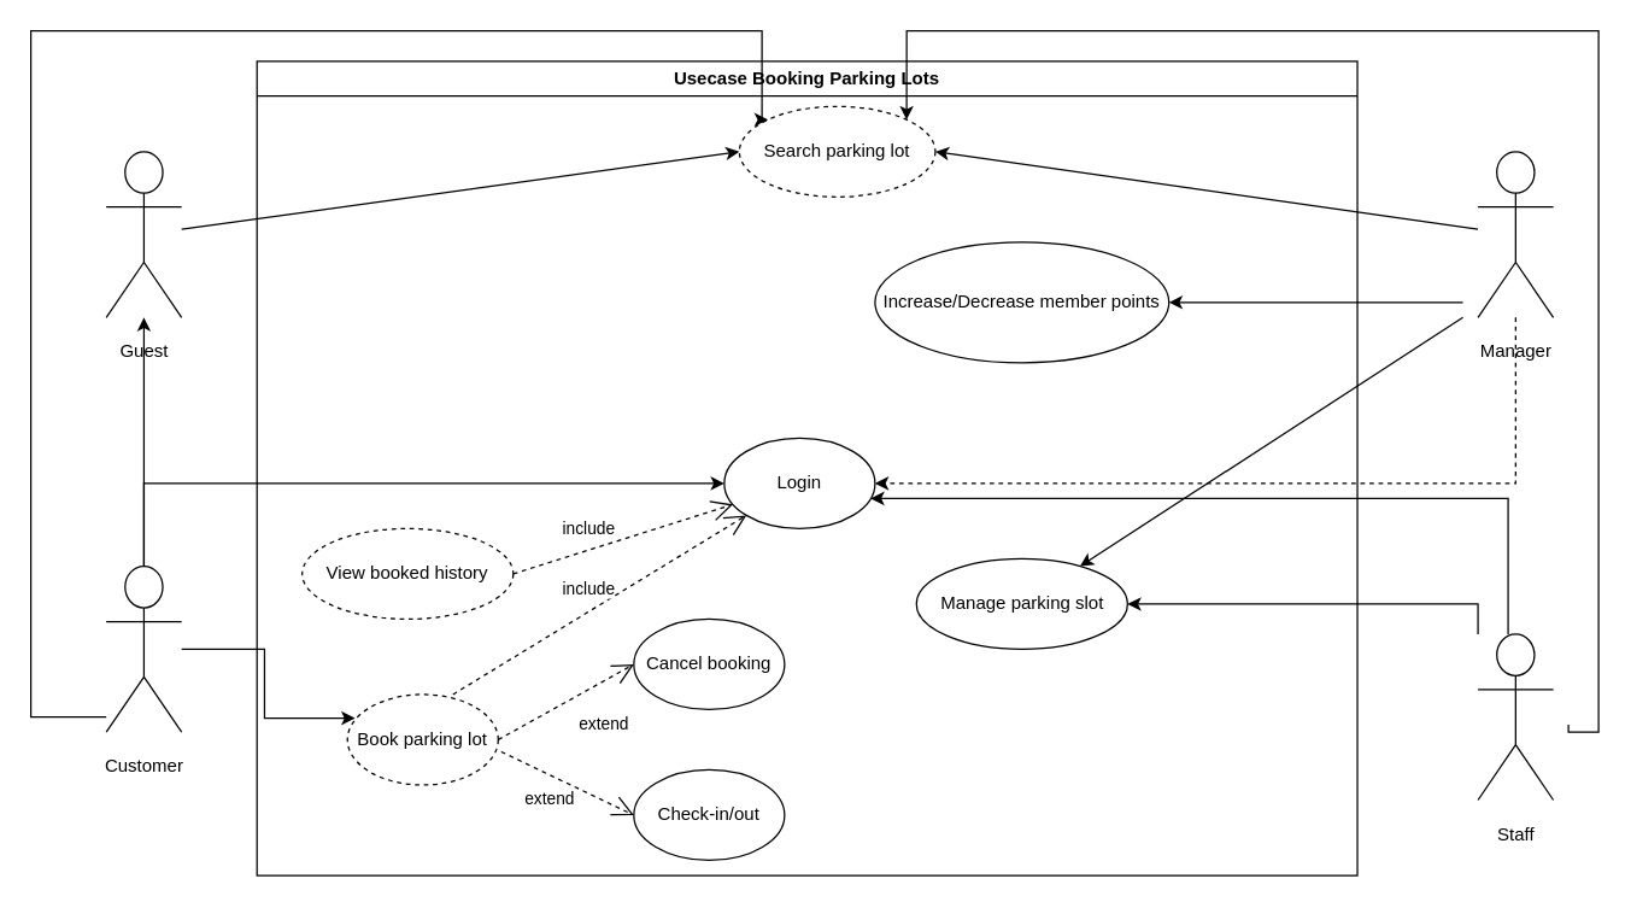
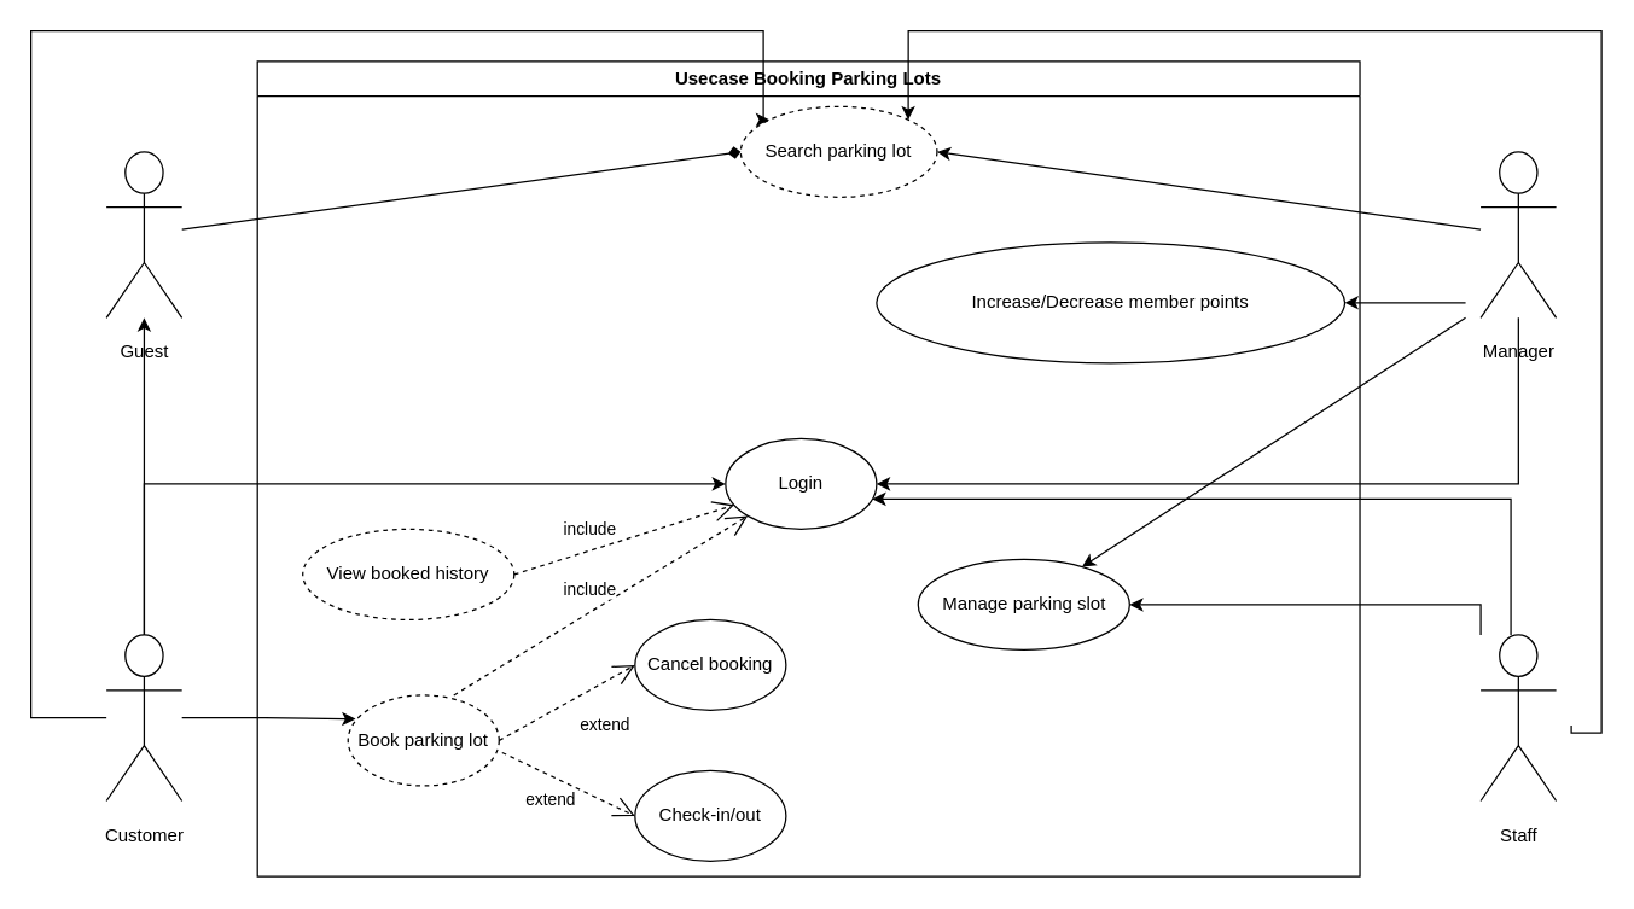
- <mxCell id="29" value="" style="endArrow=classic;html=1;rounded=0;entryX=0;entryY=0.5;entryDx=0;entryDy=0;" edge="1" parent="1" source="15" target="3"><mxGeometry width="50" height="50" relative="1" as="geometry"><mxPoint x="450" y="410" as="sourcePoint" /><mxPoint x="500" y="360" as="targetPoint" /></mxGeometry></mxCell>
+ <mxCell id="29" value="" style="endArrow=diamond;html=1;rounded=0;entryX=0;entryY=0.5;entryDx=0;entryDy=0;" edge="1" parent="1" source="15" target="3"><mxGeometry width="50" height="50" relative="1" as="geometry"><mxPoint x="450" y="410" as="sourcePoint" /><mxPoint x="500" y="360" as="targetPoint" /></mxGeometry></mxCell>
- <mxCell id="11" value="Increase/Decrease member points" style="ellipse;whiteSpace=wrap;html=1;" vertex="1" parent="2"><mxGeometry x="410" y="120" width="195" height="80" as="geometry" /></mxCell>
+ <mxCell id="11" value="Increase/Decrease member points" style="ellipse;whiteSpace=wrap;html=1;" vertex="1" parent="2"><mxGeometry x="410" y="120" width="310" height="80" as="geometry" /></mxCell>
- <mxCell id="23" style="edgeStyle=orthogonalEdgeStyle;rounded=0;orthogonalLoop=1;jettySize=auto;html=1;entryX=1;entryY=0.5;entryDx=0;entryDy=0;dashed=1;" edge="1" parent="1" source="25" target="4"><mxGeometry relative="1" as="geometry"><Array as="points"><mxPoint x="1005" y="320" /></Array></mxGeometry></mxCell>
+ <mxCell id="23" style="edgeStyle=orthogonalEdgeStyle;rounded=0;orthogonalLoop=1;jettySize=auto;html=1;entryX=1;entryY=0.5;entryDx=0;entryDy=0;" edge="1" parent="1" source="25" target="4"><mxGeometry relative="1" as="geometry"><Array as="points"><mxPoint x="1005" y="320" /></Array></mxGeometry></mxCell>
- <mxCell id="19" value="Customer&lt;br&gt;" style="shape=umlActor;verticalLabelPosition=bottom;verticalAlign=top;html=1;outlineConnect=0;spacing=11;" vertex="1" parent="1"><mxGeometry x="70" y="375" width="50" height="110" as="geometry" /></mxCell>
+ <mxCell id="19" value="Customer&lt;br&gt;" style="shape=umlActor;verticalLabelPosition=bottom;verticalAlign=top;html=1;outlineConnect=0;spacing=11;" vertex="1" parent="1"><mxGeometry x="70" y="420" width="50" height="110" as="geometry" /></mxCell>
